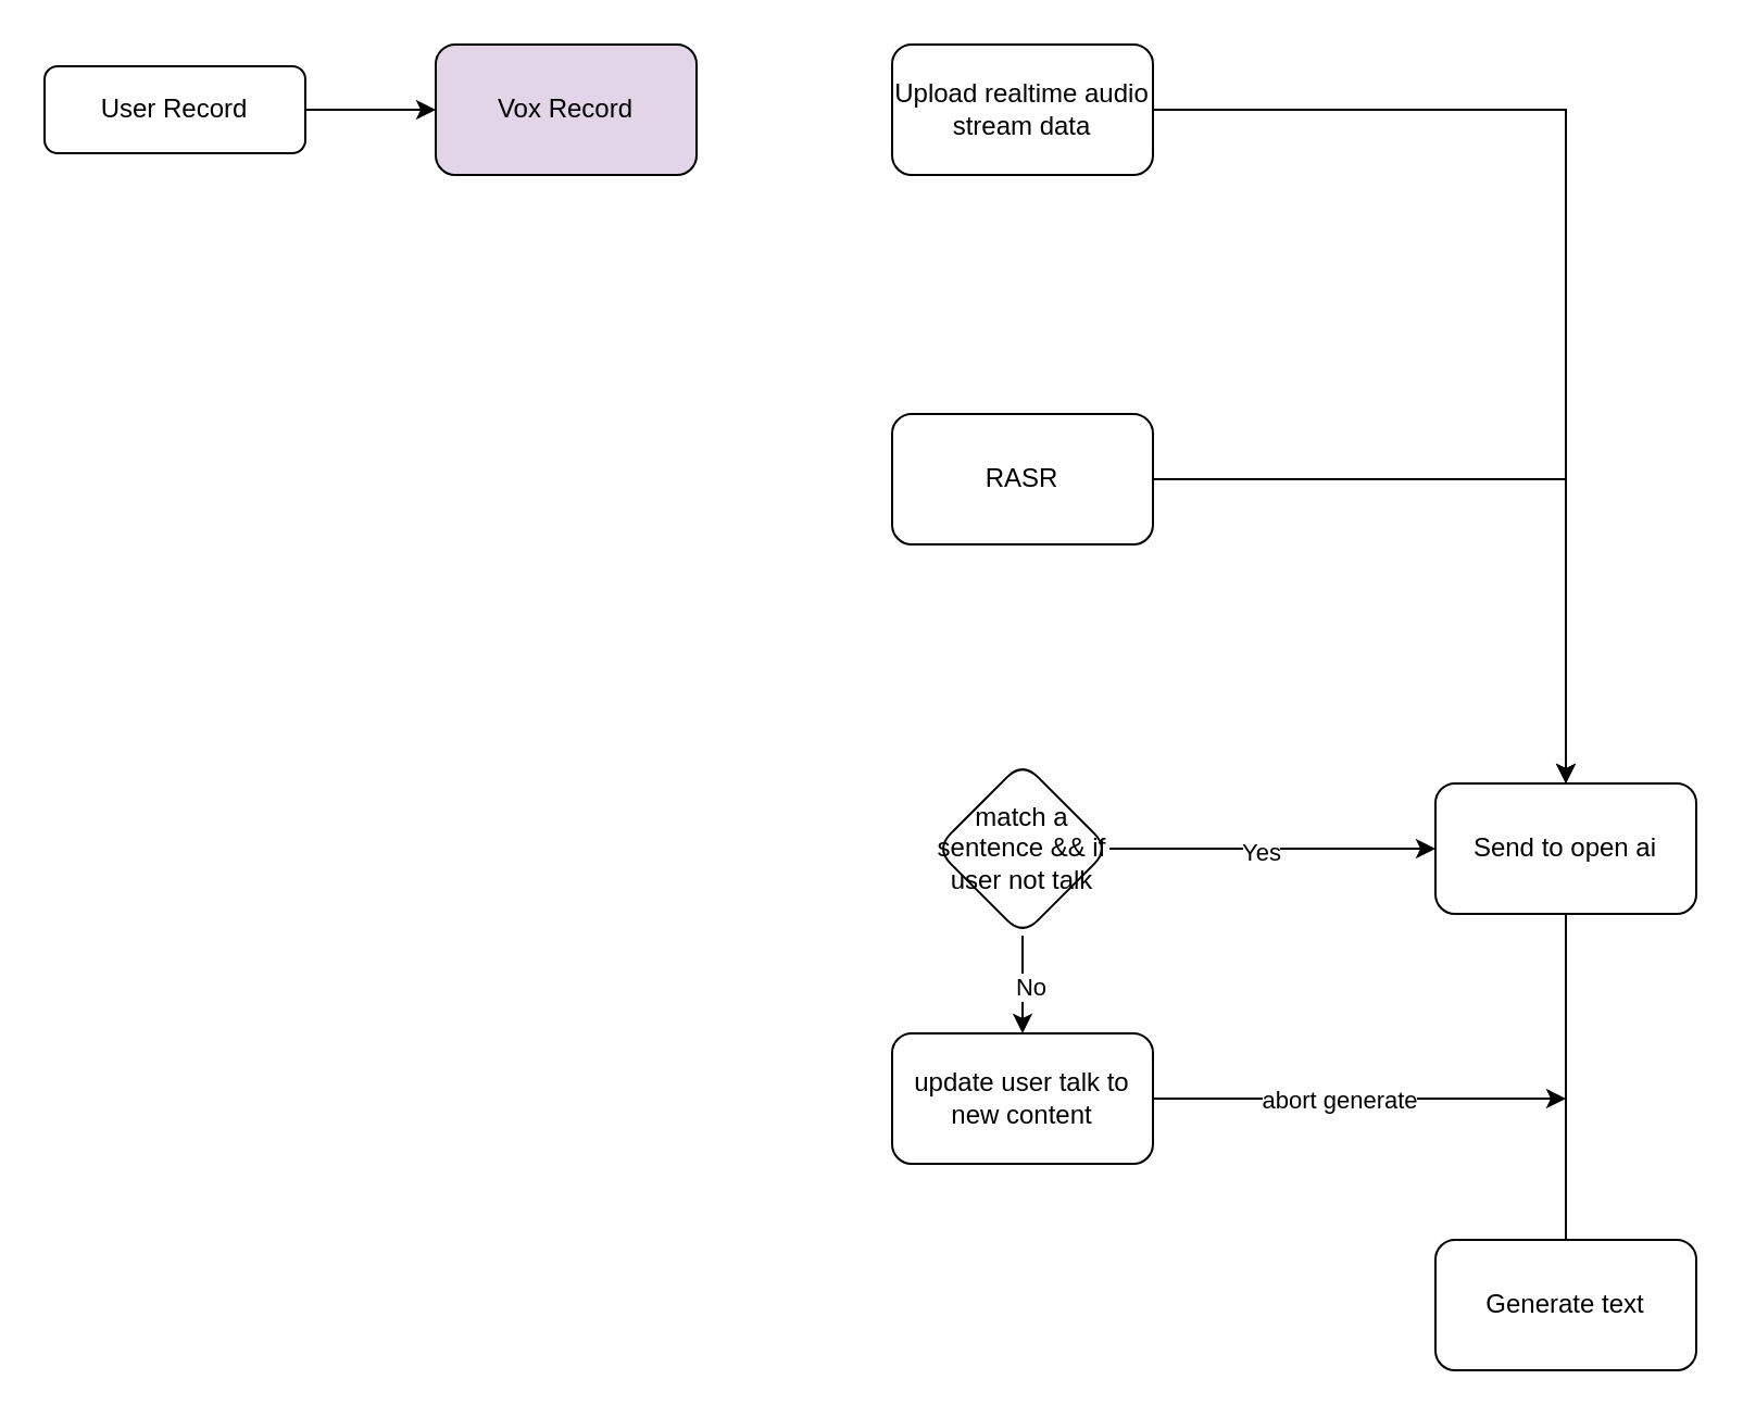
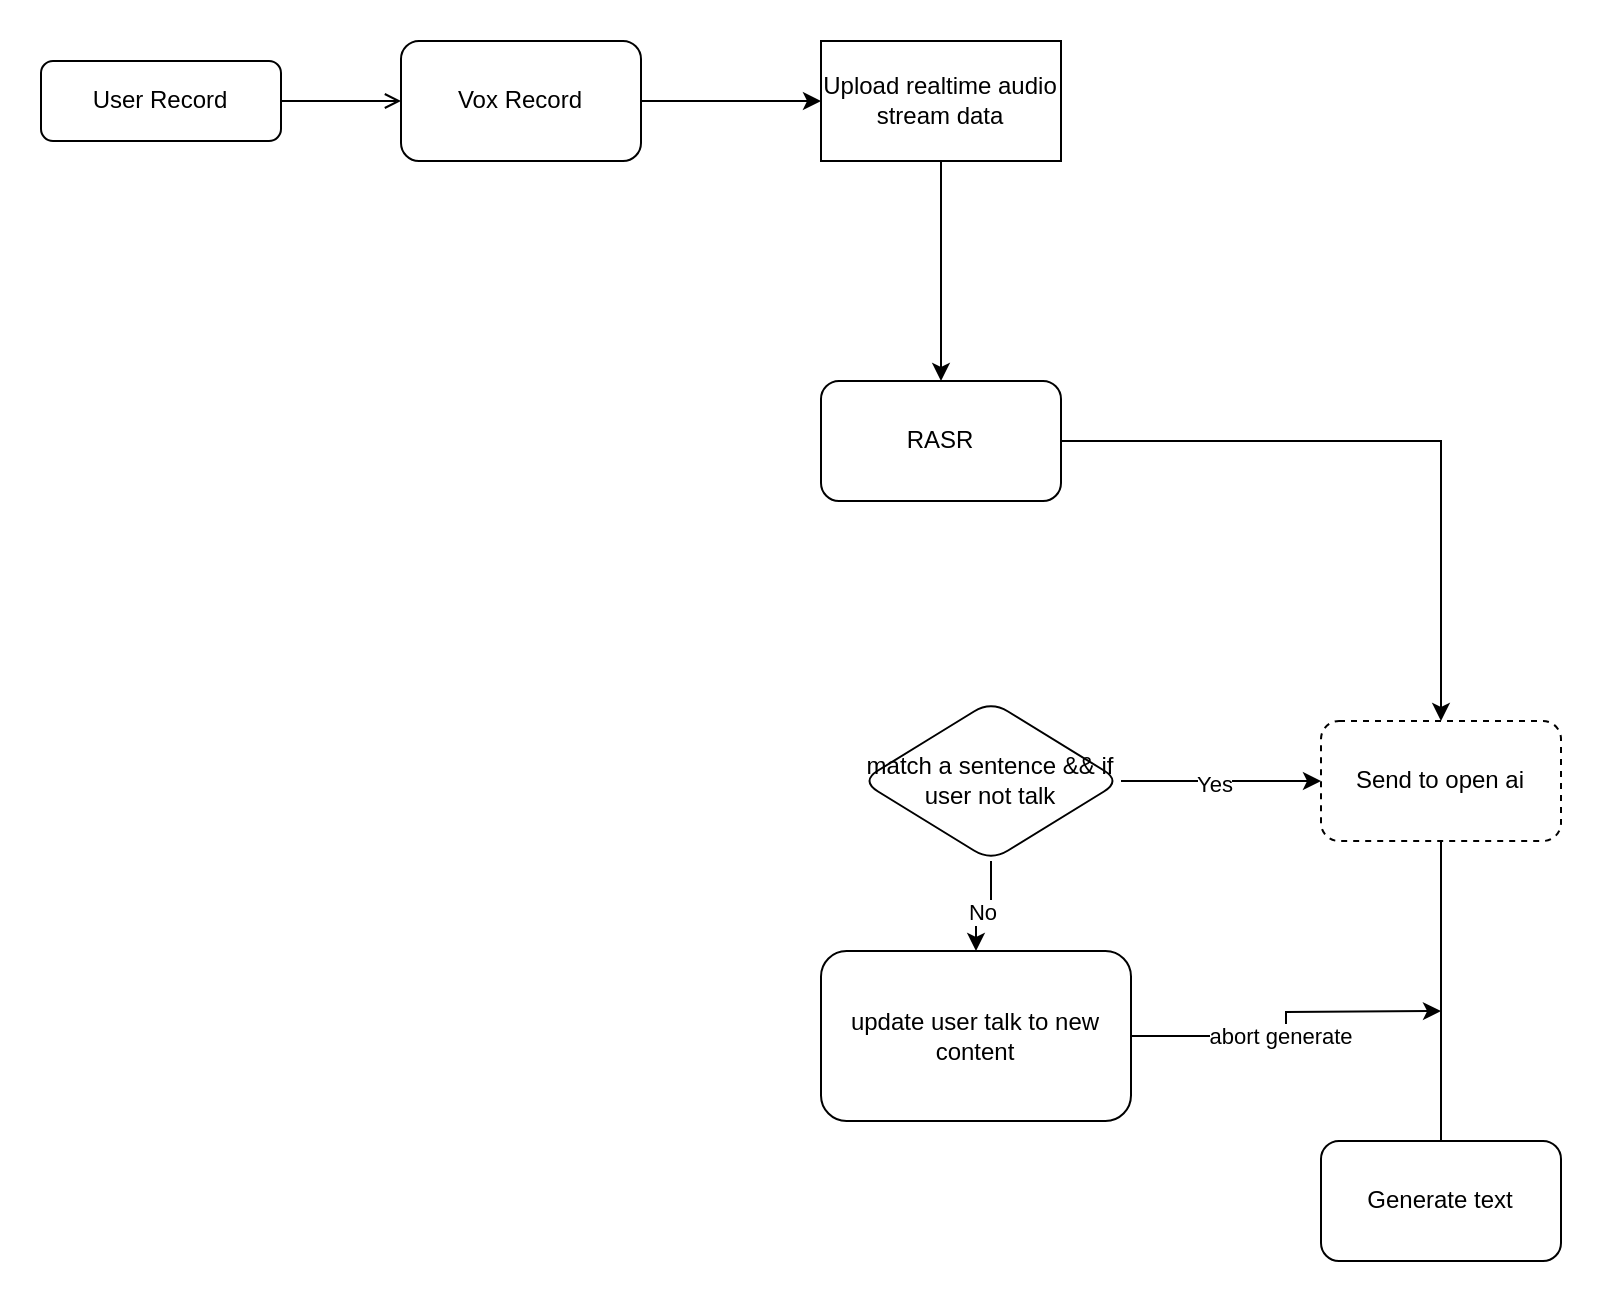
- <mxCell id="2" value="" style="edgeStyle=orthogonalEdgeStyle;rounded=0;orthogonalLoop=1;jettySize=auto;html=1;" edge="1" parent="1" source="3" target="5"><mxGeometry relative="1" as="geometry" /></mxCell>
+ <mxCell id="2" value="" style="edgeStyle=orthogonalEdgeStyle;rounded=0;orthogonalLoop=1;jettySize=auto;html=1;endArrow=open;" edge="1" parent="1" source="3" target="5"><mxGeometry relative="1" as="geometry" /></mxCell>
- <mxCell id="5" value="Vox Record" style="whiteSpace=wrap;html=1;rounded=1;glass=0;strokeWidth=1;shadow=0;fillColor=#e1d5e7;" vertex="1" parent="1"><mxGeometry x="200" y="20" width="120" height="60" as="geometry" /></mxCell>
+ <mxCell id="5" value="Vox Record" style="whiteSpace=wrap;html=1;rounded=1;glass=0;strokeWidth=1;shadow=0;" vertex="1" parent="1"><mxGeometry x="200" y="20" width="120" height="60" as="geometry" /></mxCell>
+ <mxCell id="4" value="" style="edgeStyle=orthogonalEdgeStyle;rounded=0;orthogonalLoop=1;jettySize=auto;html=1;" edge="1" parent="1" source="5" target="7"><mxGeometry relative="1" as="geometry" /></mxCell>
- <mxCell id="7" value="Upload realtime audio stream data" style="whiteSpace=wrap;html=1;rounded=1;glass=0;strokeWidth=1;shadow=0;" vertex="1" parent="1"><mxGeometry x="410" y="20" width="120" height="60" as="geometry" /></mxCell>
+ <mxCell id="7" value="Upload realtime audio stream data" style="whiteSpace=wrap;html=1;glass=0;strokeWidth=1;shadow=0;rounded=0;" vertex="1" parent="1"><mxGeometry x="410" y="20" width="120" height="60" as="geometry" /></mxCell>
- <mxCell id="6" value="" style="edgeStyle=orthogonalEdgeStyle;rounded=0;orthogonalLoop=1;jettySize=auto;html=1;" edge="1" parent="1" source="7" target="16"><mxGeometry relative="1" as="geometry" /></mxCell>
+ <mxCell id="6" value="" style="edgeStyle=orthogonalEdgeStyle;rounded=0;orthogonalLoop=1;jettySize=auto;html=1;" edge="1" parent="1" source="7" target="9"><mxGeometry relative="1" as="geometry" /></mxCell>
- <mxCell id="14" value="match a sentence &amp;amp;&amp;amp; if user not talk" style="rhombus;whiteSpace=wrap;html=1;rounded=1;glass=0;strokeWidth=1;shadow=0;" vertex="1" parent="1"><mxGeometry x="430" y="350" width="80" height="80" as="geometry" /></mxCell>
+ <mxCell id="14" value="match a sentence &amp;amp;&amp;amp; if user not talk" style="rhombus;whiteSpace=wrap;html=1;rounded=1;glass=0;strokeWidth=1;shadow=0;" vertex="1" parent="1"><mxGeometry x="430" y="350" width="130" height="80" as="geometry" /></mxCell>
- <mxCell id="16" value="Send to open ai" style="whiteSpace=wrap;html=1;rounded=1;glass=0;strokeWidth=1;shadow=0;" vertex="1" parent="1"><mxGeometry x="660" y="360" width="120" height="60" as="geometry" /></mxCell>
+ <mxCell id="16" value="Send to open ai" style="whiteSpace=wrap;html=1;rounded=1;glass=0;strokeWidth=1;shadow=0;dashed=1;" vertex="1" parent="1"><mxGeometry x="660" y="360" width="120" height="60" as="geometry" /></mxCell>
- <mxCell id="20" value="update user talk to new content" style="whiteSpace=wrap;html=1;rounded=1;glass=0;strokeWidth=1;shadow=0;" vertex="1" parent="1"><mxGeometry x="410" y="475" width="120" height="60" as="geometry" /></mxCell>
+ <mxCell id="20" value="update user talk to new content" style="whiteSpace=wrap;html=1;rounded=1;glass=0;strokeWidth=1;shadow=0;" vertex="1" parent="1"><mxGeometry x="410" y="475" width="155" height="85" as="geometry" /></mxCell>
